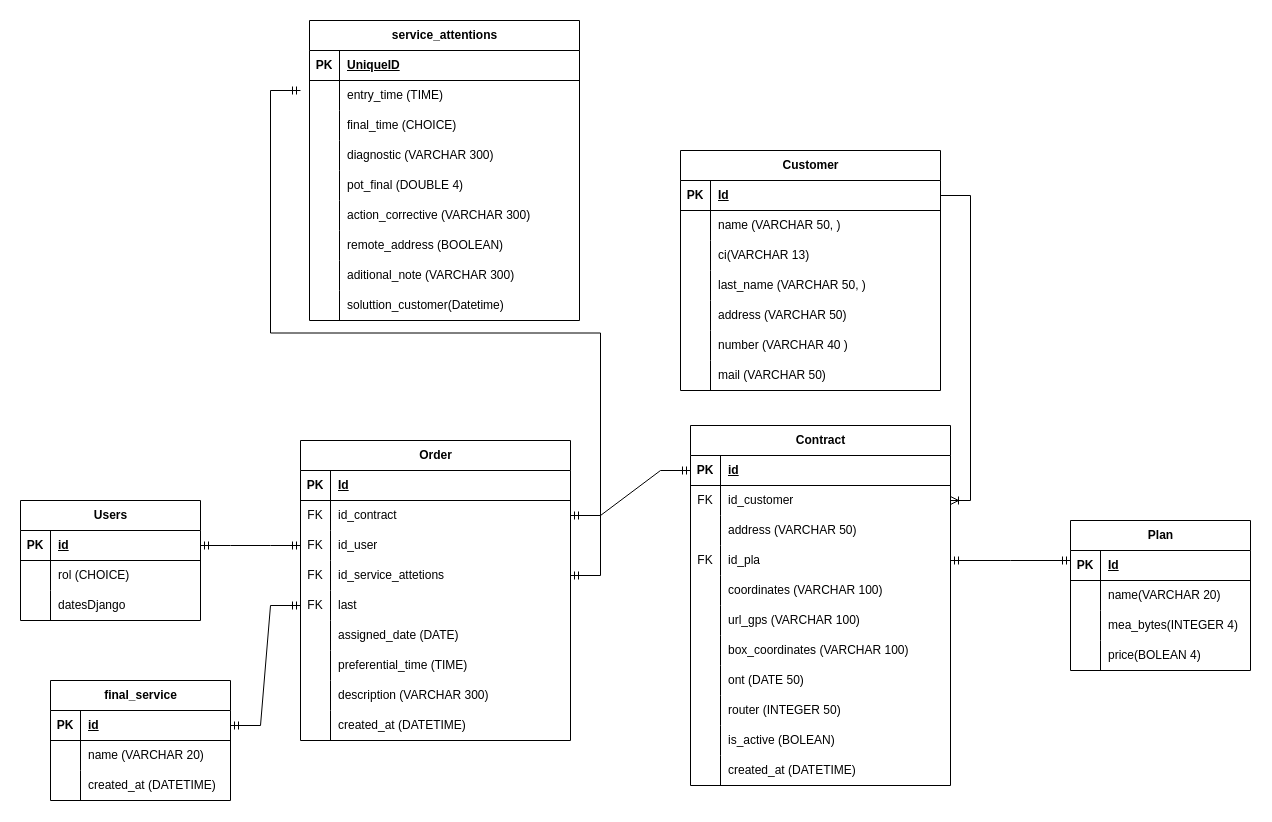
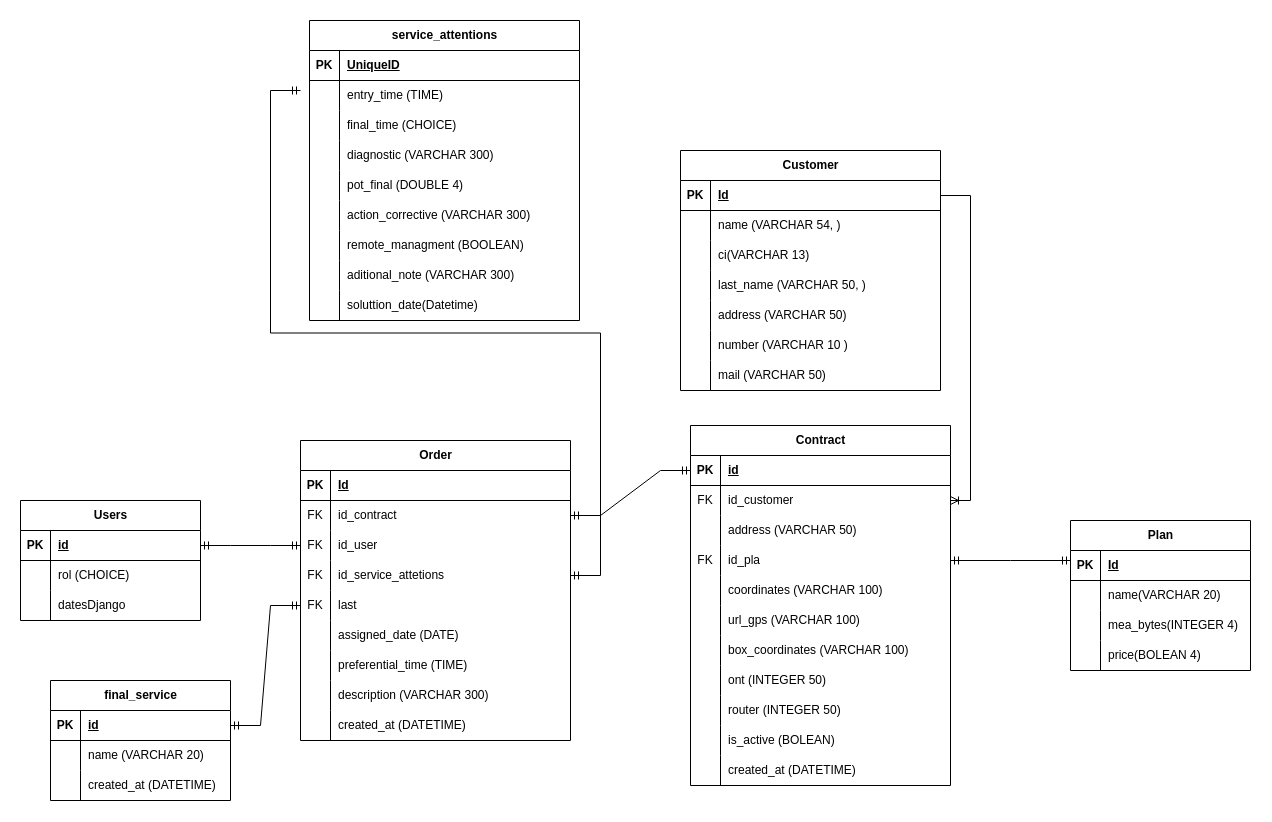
- <mxCell id="52" value="name (VARCHAR 50, )" style="shape=partialRectangle;connectable=0;fillColor=none;top=0;left=0;bottom=0;right=0;align=left;spacingLeft=6;overflow=hidden;whiteSpace=wrap;html=1;" vertex="1" parent="50"><mxGeometry x="30" width="230" height="30" as="geometry"><mxRectangle width="230" height="30" as="alternateBounds" /></mxGeometry></mxCell>
+ <mxCell id="52" value="name (VARCHAR 54, )" style="shape=partialRectangle;connectable=0;fillColor=none;top=0;left=0;bottom=0;right=0;align=left;spacingLeft=6;overflow=hidden;whiteSpace=wrap;html=1;" vertex="1" parent="50"><mxGeometry x="30" width="230" height="30" as="geometry"><mxRectangle width="230" height="30" as="alternateBounds" /></mxGeometry></mxCell>
- <mxCell id="145" value="remote_address (BOOLEAN)" style="shape=partialRectangle;connectable=0;fillColor=none;top=0;left=0;bottom=0;right=0;align=left;spacingLeft=6;overflow=hidden;whiteSpace=wrap;html=1;" parent="143" vertex="1"><mxGeometry x="30" width="240" height="30" as="geometry"><mxRectangle width="240" height="30" as="alternateBounds" /></mxGeometry></mxCell>
+ <mxCell id="145" value="remote_managment (BOOLEAN)" style="shape=partialRectangle;connectable=0;fillColor=none;top=0;left=0;bottom=0;right=0;align=left;spacingLeft=6;overflow=hidden;whiteSpace=wrap;html=1;" parent="143" vertex="1"><mxGeometry x="30" width="240" height="30" as="geometry"><mxRectangle width="240" height="30" as="alternateBounds" /></mxGeometry></mxCell>
- <mxCell id="151" value="soluttion_customer(Datetime)" style="shape=partialRectangle;connectable=0;fillColor=none;top=0;left=0;bottom=0;right=0;align=left;spacingLeft=6;overflow=hidden;whiteSpace=wrap;html=1;" vertex="1" parent="149"><mxGeometry x="30" width="240" height="30" as="geometry"><mxRectangle width="240" height="30" as="alternateBounds" /></mxGeometry></mxCell>
+ <mxCell id="151" value="soluttion_date(Datetime)" style="shape=partialRectangle;connectable=0;fillColor=none;top=0;left=0;bottom=0;right=0;align=left;spacingLeft=6;overflow=hidden;whiteSpace=wrap;html=1;" vertex="1" parent="149"><mxGeometry x="30" width="240" height="30" as="geometry"><mxRectangle width="240" height="30" as="alternateBounds" /></mxGeometry></mxCell>
- <mxCell id="64" value="number (VARCHAR 40 )" style="shape=partialRectangle;connectable=0;fillColor=none;top=0;left=0;bottom=0;right=0;align=left;spacingLeft=6;overflow=hidden;whiteSpace=wrap;html=1;" parent="62" vertex="1"><mxGeometry x="30" width="230" height="30" as="geometry"><mxRectangle width="230" height="30" as="alternateBounds" /></mxGeometry></mxCell>
+ <mxCell id="64" value="number (VARCHAR 10 )" style="shape=partialRectangle;connectable=0;fillColor=none;top=0;left=0;bottom=0;right=0;align=left;spacingLeft=6;overflow=hidden;whiteSpace=wrap;html=1;" parent="62" vertex="1"><mxGeometry x="30" width="230" height="30" as="geometry"><mxRectangle width="230" height="30" as="alternateBounds" /></mxGeometry></mxCell>
- <mxCell id="36" value="ont (DATE 50)" style="shape=partialRectangle;connectable=0;fillColor=none;top=0;left=0;bottom=0;right=0;align=left;spacingLeft=6;overflow=hidden;whiteSpace=wrap;html=1;" parent="34" vertex="1"><mxGeometry x="30" width="230" height="30" as="geometry"><mxRectangle width="230" height="30" as="alternateBounds" /></mxGeometry></mxCell>
+ <mxCell id="36" value="ont (INTEGER 50)" style="shape=partialRectangle;connectable=0;fillColor=none;top=0;left=0;bottom=0;right=0;align=left;spacingLeft=6;overflow=hidden;whiteSpace=wrap;html=1;" parent="34" vertex="1"><mxGeometry x="30" width="230" height="30" as="geometry"><mxRectangle width="230" height="30" as="alternateBounds" /></mxGeometry></mxCell>
